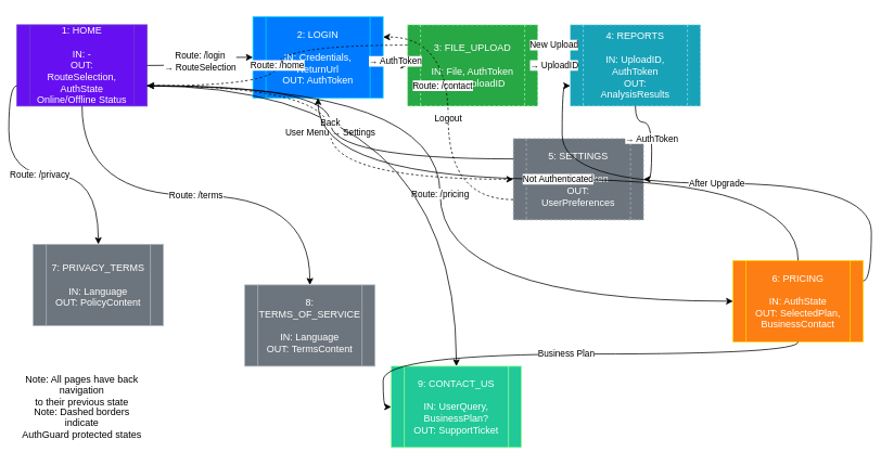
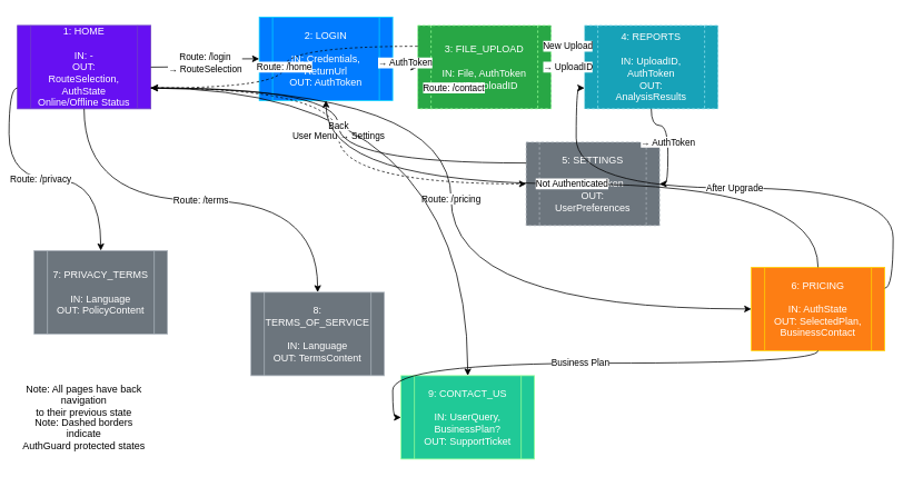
- <mxCell id="26" value="Logout" style="edgeStyle=orthogonalEdgeStyle;rounded=1;html=1;exitX=0;exitY=0.75;entryX=1;entryY=0.25;curved=1;dashed=1;" parent="1" source="6" target="3" edge="1"><mxGeometry relative="1" as="geometry" /></mxCell>
